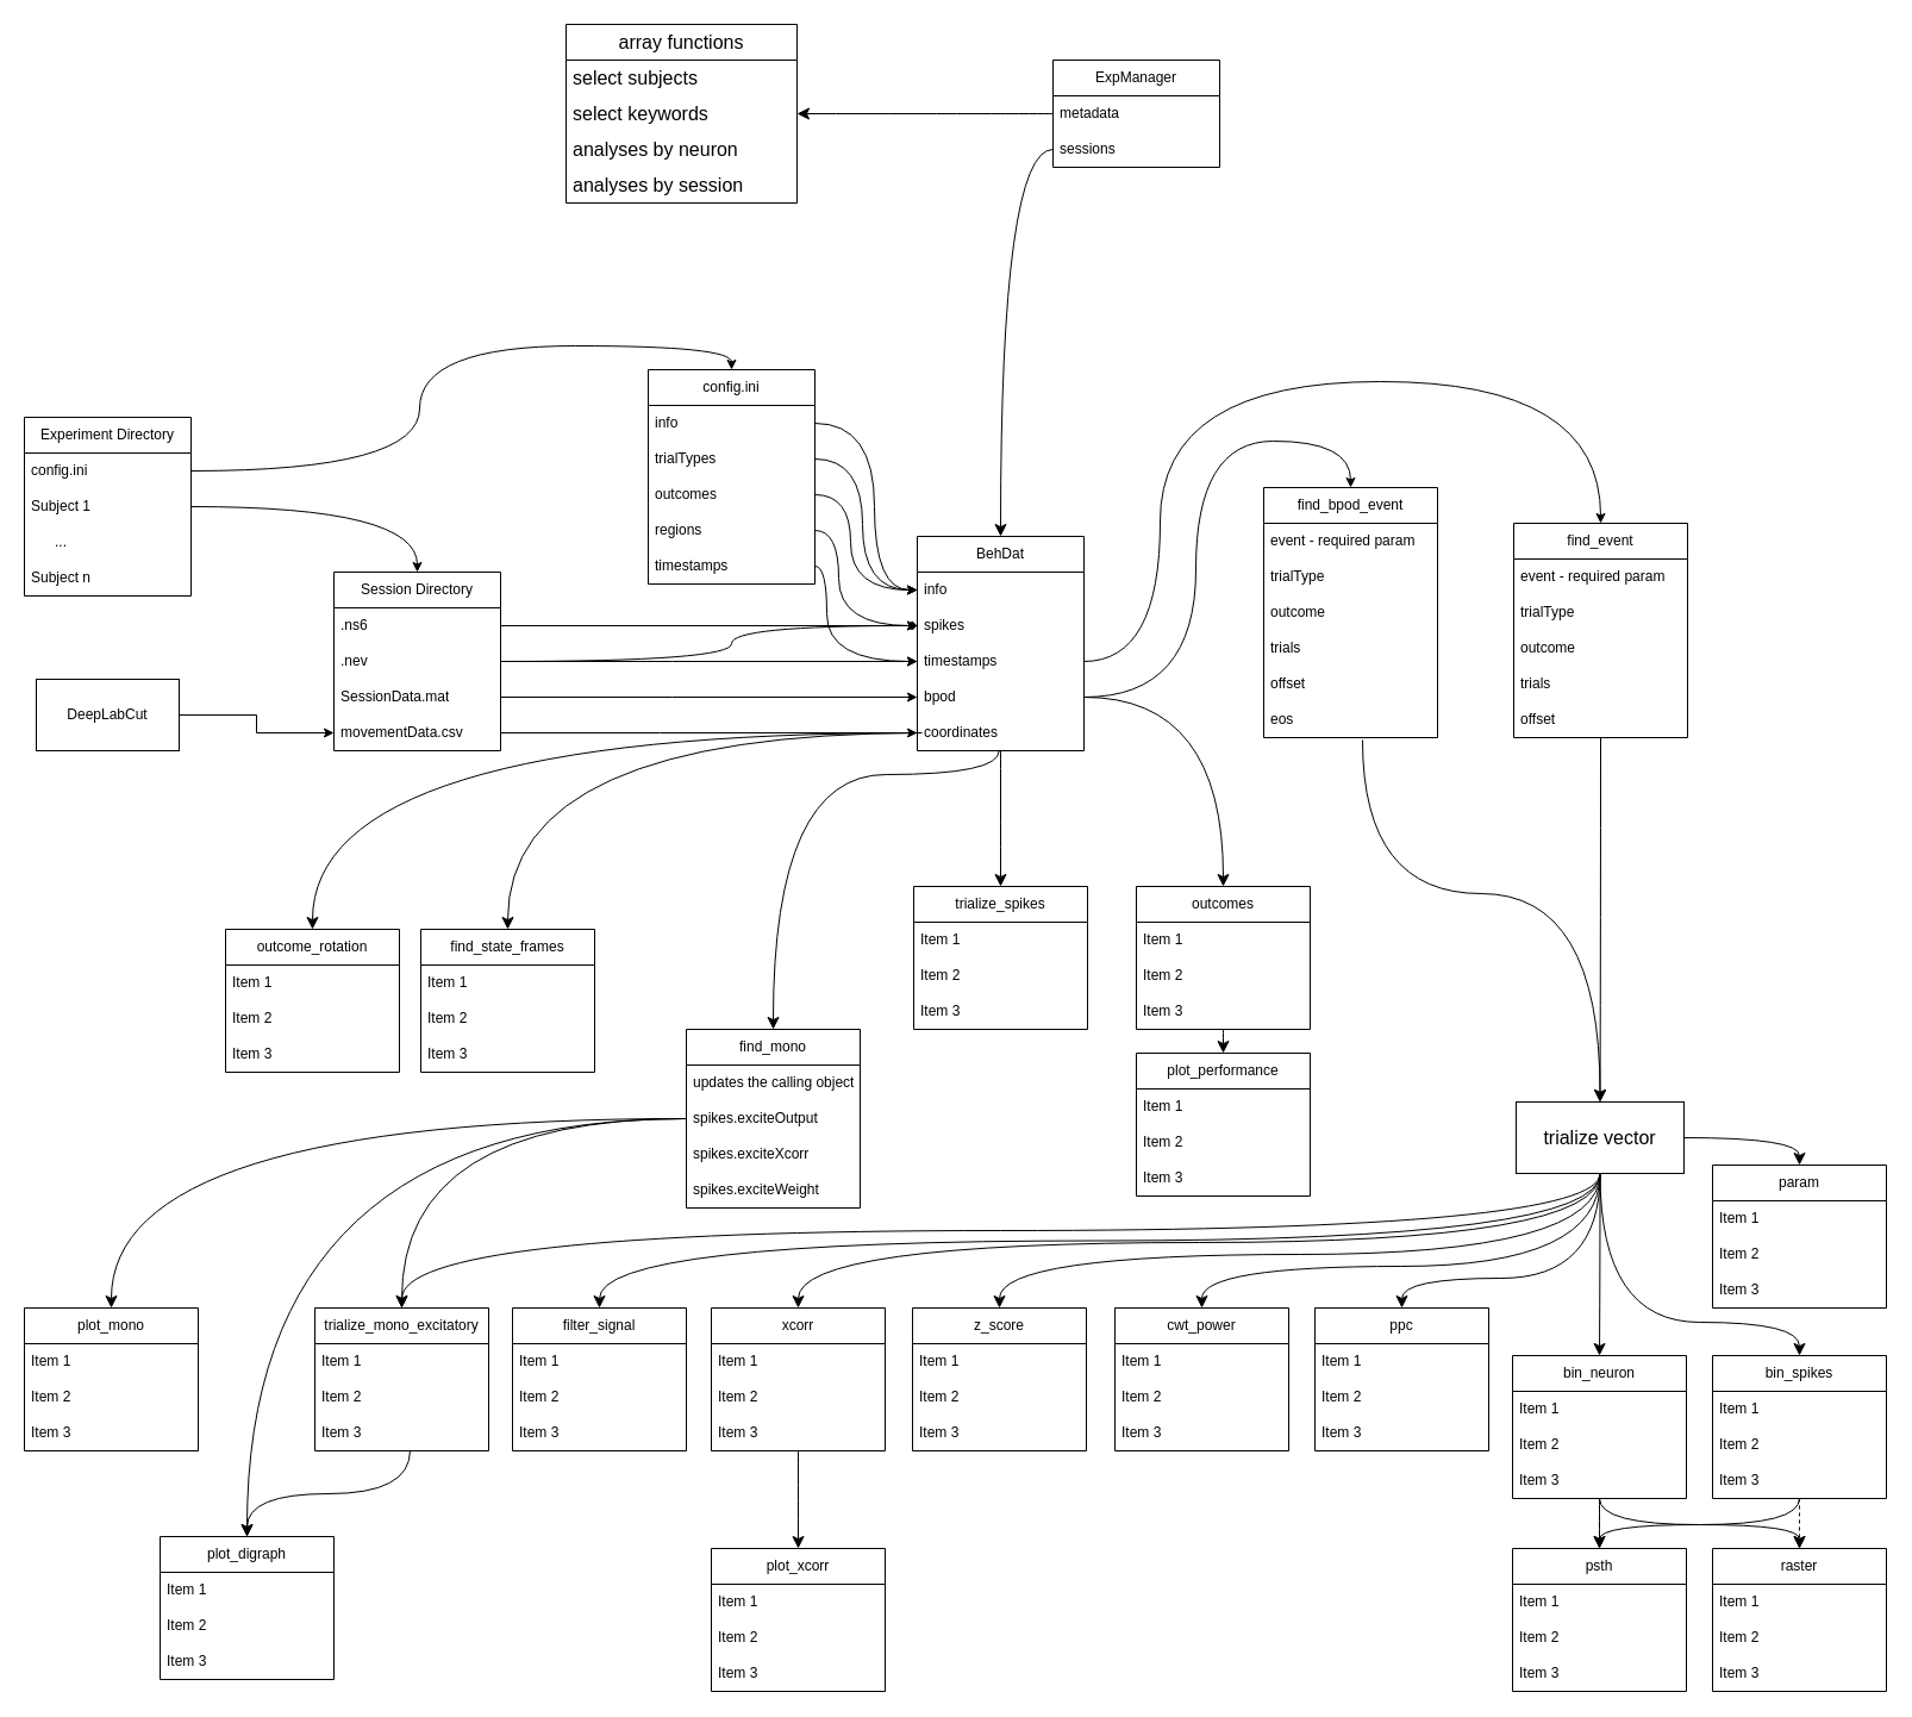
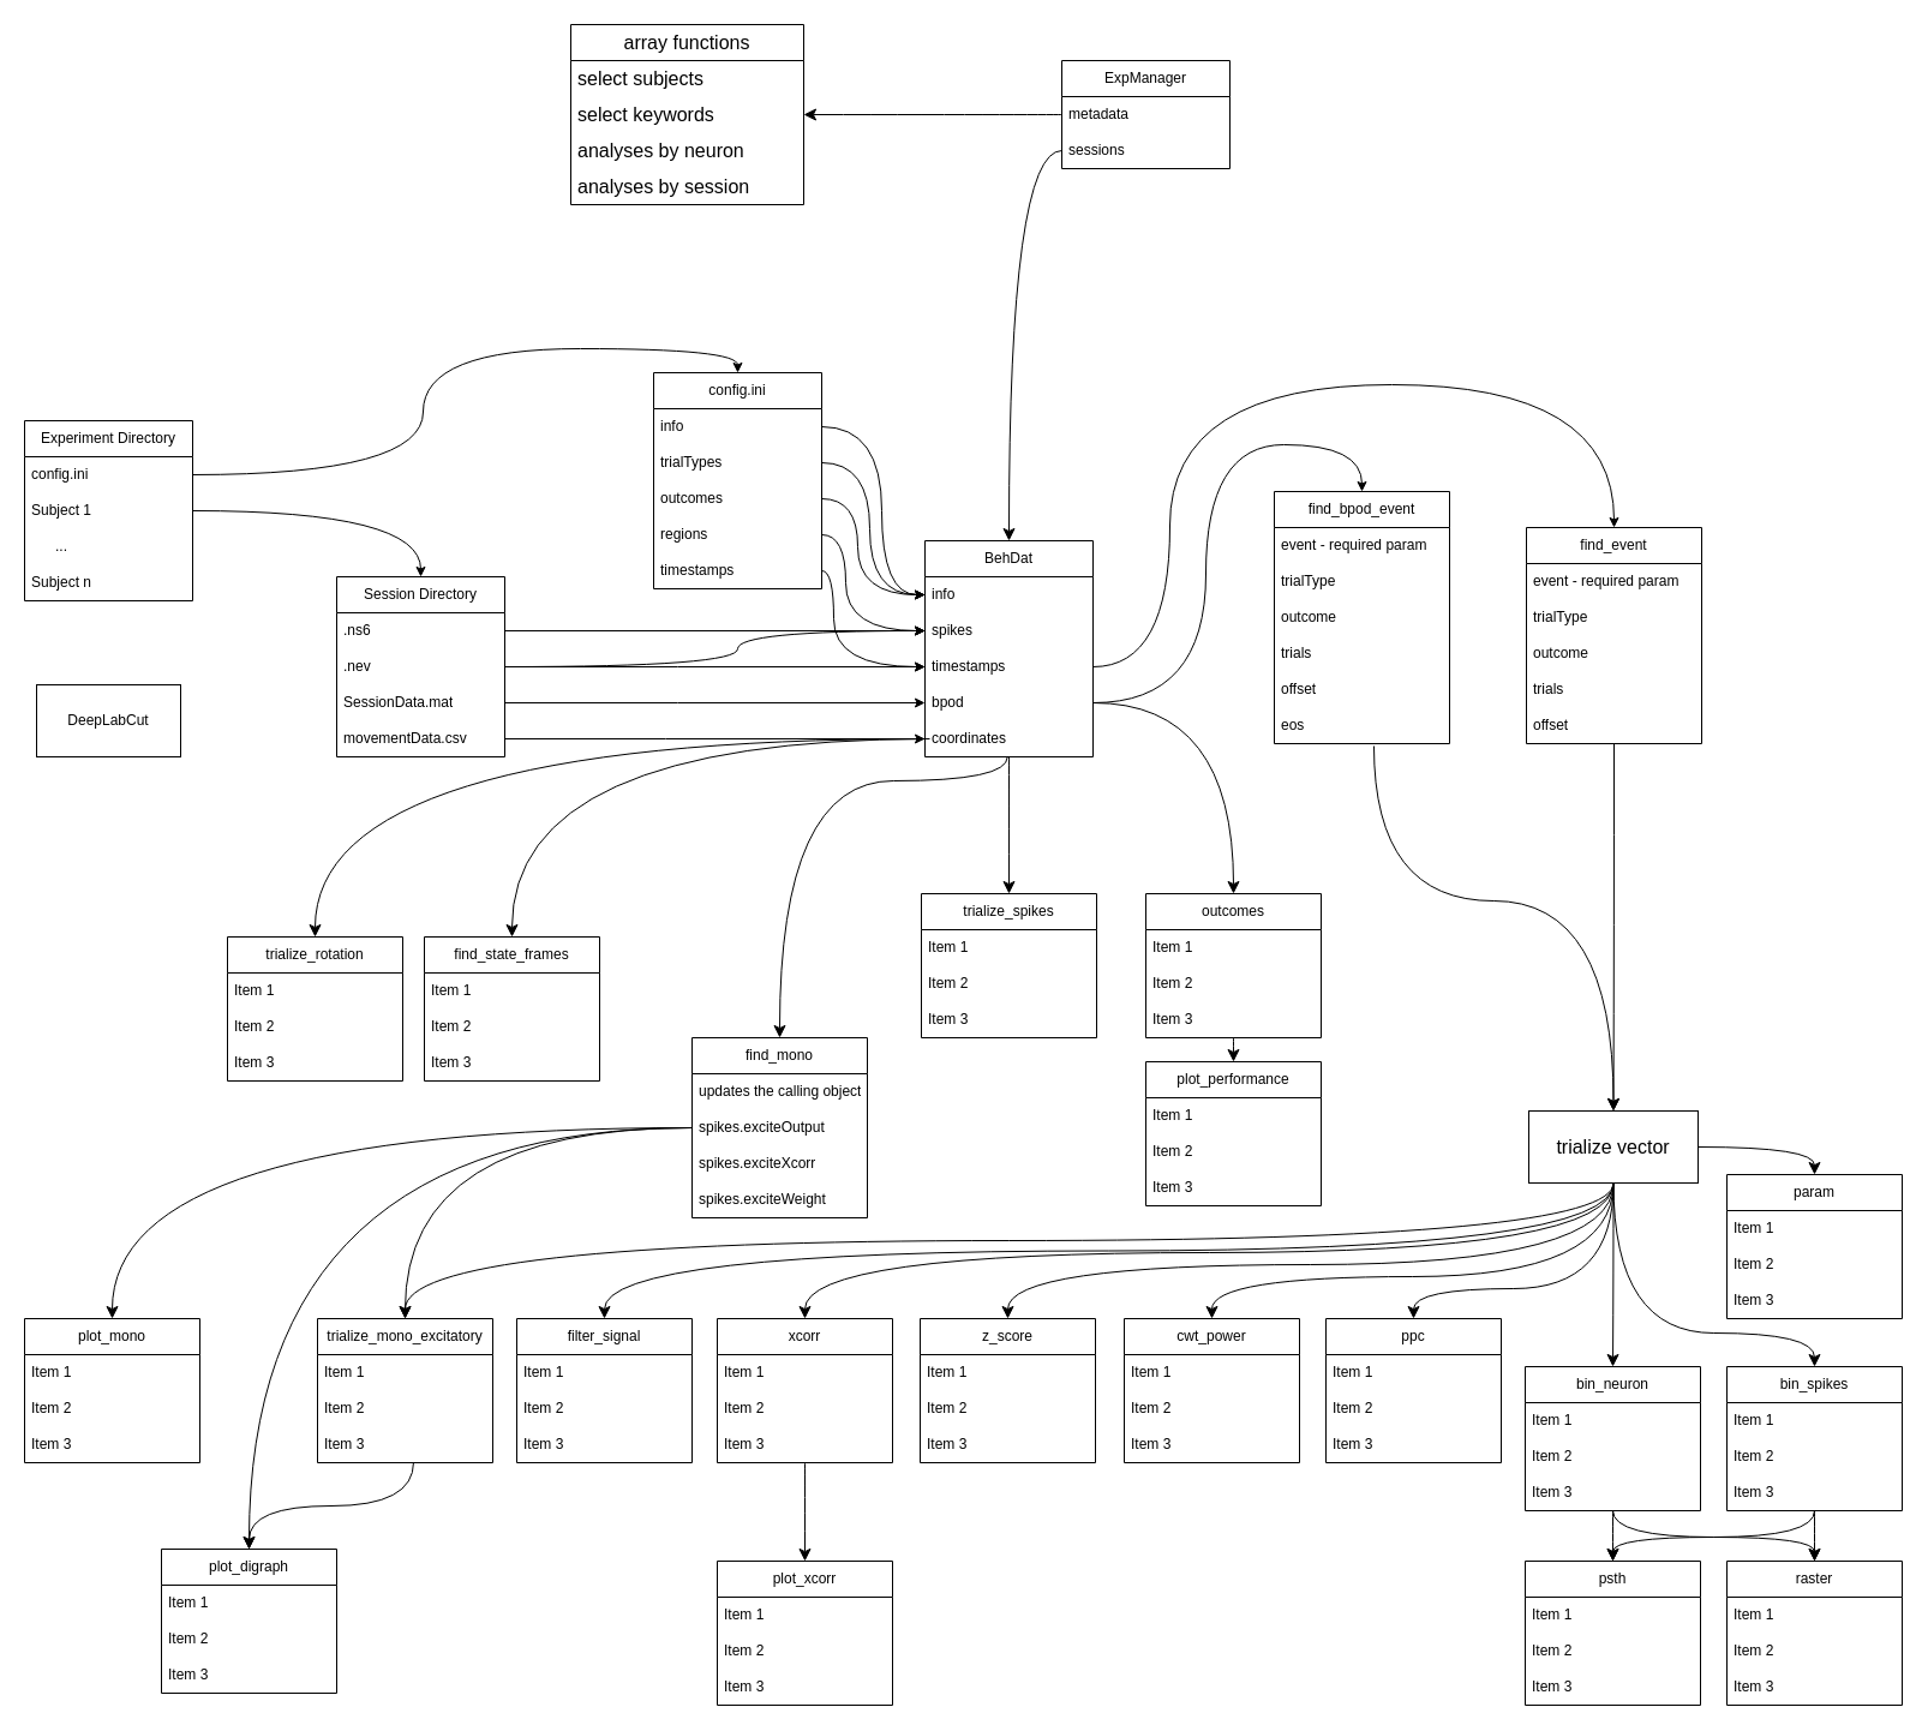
- <mxCell id="130" style="edgeStyle=orthogonalEdgeStyle;rounded=0;orthogonalLoop=1;jettySize=auto;html=1;entryX=0;entryY=0.5;entryDx=0;entryDy=0;curved=1;strokeColor=#000000;endArrow=diamond;" parent="1" source="120" target="6" edge="1"><mxGeometry relative="1" as="geometry"><mxPoint x="694" y="540" as="targetPoint" /><Array as="points"><mxPoint x="614" y="555" /><mxPoint x="614" y="525" /></Array></mxGeometry></mxCell>
+ <mxCell id="130" style="edgeStyle=orthogonalEdgeStyle;rounded=0;orthogonalLoop=1;jettySize=auto;html=1;entryX=0;entryY=0.5;entryDx=0;entryDy=0;curved=1;strokeColor=#000000;" parent="1" source="120" target="6" edge="1"><mxGeometry relative="1" as="geometry"><mxPoint x="694" y="540" as="targetPoint" /><Array as="points"><mxPoint x="614" y="555" /><mxPoint x="614" y="525" /></Array></mxGeometry></mxCell>
- <mxCell id="123" style="edgeStyle=orthogonalEdgeStyle;rounded=0;orthogonalLoop=1;jettySize=auto;html=1;" parent="1" source="124" target="122" edge="1"><mxGeometry relative="1" as="geometry" /></mxCell>
- <mxCell id="101" value="outcome_rotation" style="swimlane;fontStyle=0;childLayout=stackLayout;horizontal=1;startSize=30;horizontalStack=0;resizeParent=1;resizeParentMax=0;resizeLast=0;collapsible=1;marginBottom=0;whiteSpace=wrap;html=1;" parent="1" vertex="1"><mxGeometry x="189" y="780" width="146" height="120" as="geometry" /></mxCell>
+ <mxCell id="101" value="trialize_rotation" style="swimlane;fontStyle=0;childLayout=stackLayout;horizontal=1;startSize=30;horizontalStack=0;resizeParent=1;resizeParentMax=0;resizeLast=0;collapsible=1;marginBottom=0;whiteSpace=wrap;html=1;" parent="1" vertex="1"><mxGeometry x="189" y="780" width="146" height="120" as="geometry" /></mxCell>
- <mxCell id="35" style="edgeStyle=none;curved=1;rounded=0;orthogonalLoop=1;jettySize=auto;html=1;fontSize=12;startSize=8;endSize=8;dashed=1;" edge="1" parent="1" source="37" target="47"><mxGeometry relative="1" as="geometry" /></mxCell>
+ <mxCell id="35" style="edgeStyle=none;curved=1;rounded=0;orthogonalLoop=1;jettySize=auto;html=1;fontSize=12;startSize=8;endSize=8;" edge="1" parent="1" source="37" target="47"><mxGeometry relative="1" as="geometry" /></mxCell>
